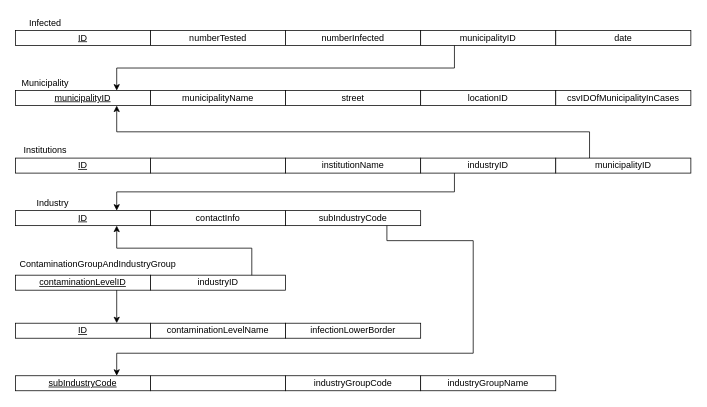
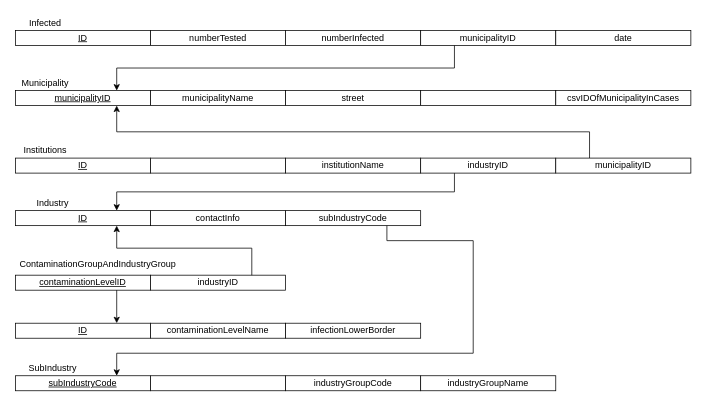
- <mxCell id="70" value="locationID" style="text;html=1;strokeColor=none;fillColor=none;align=center;verticalAlign=middle;whiteSpace=wrap;rounded=0;" parent="68" vertex="1"><mxGeometry x="70" width="40" height="20" as="geometry" /></mxCell>
+ <mxCell id="82" value="SubIndustry" style="text;html=1;strokeColor=none;fillColor=none;align=center;verticalAlign=middle;whiteSpace=wrap;rounded=0;" vertex="1" parent="1"><mxGeometry x="30" y="480" width="80" height="20" as="geometry" /></mxCell>
